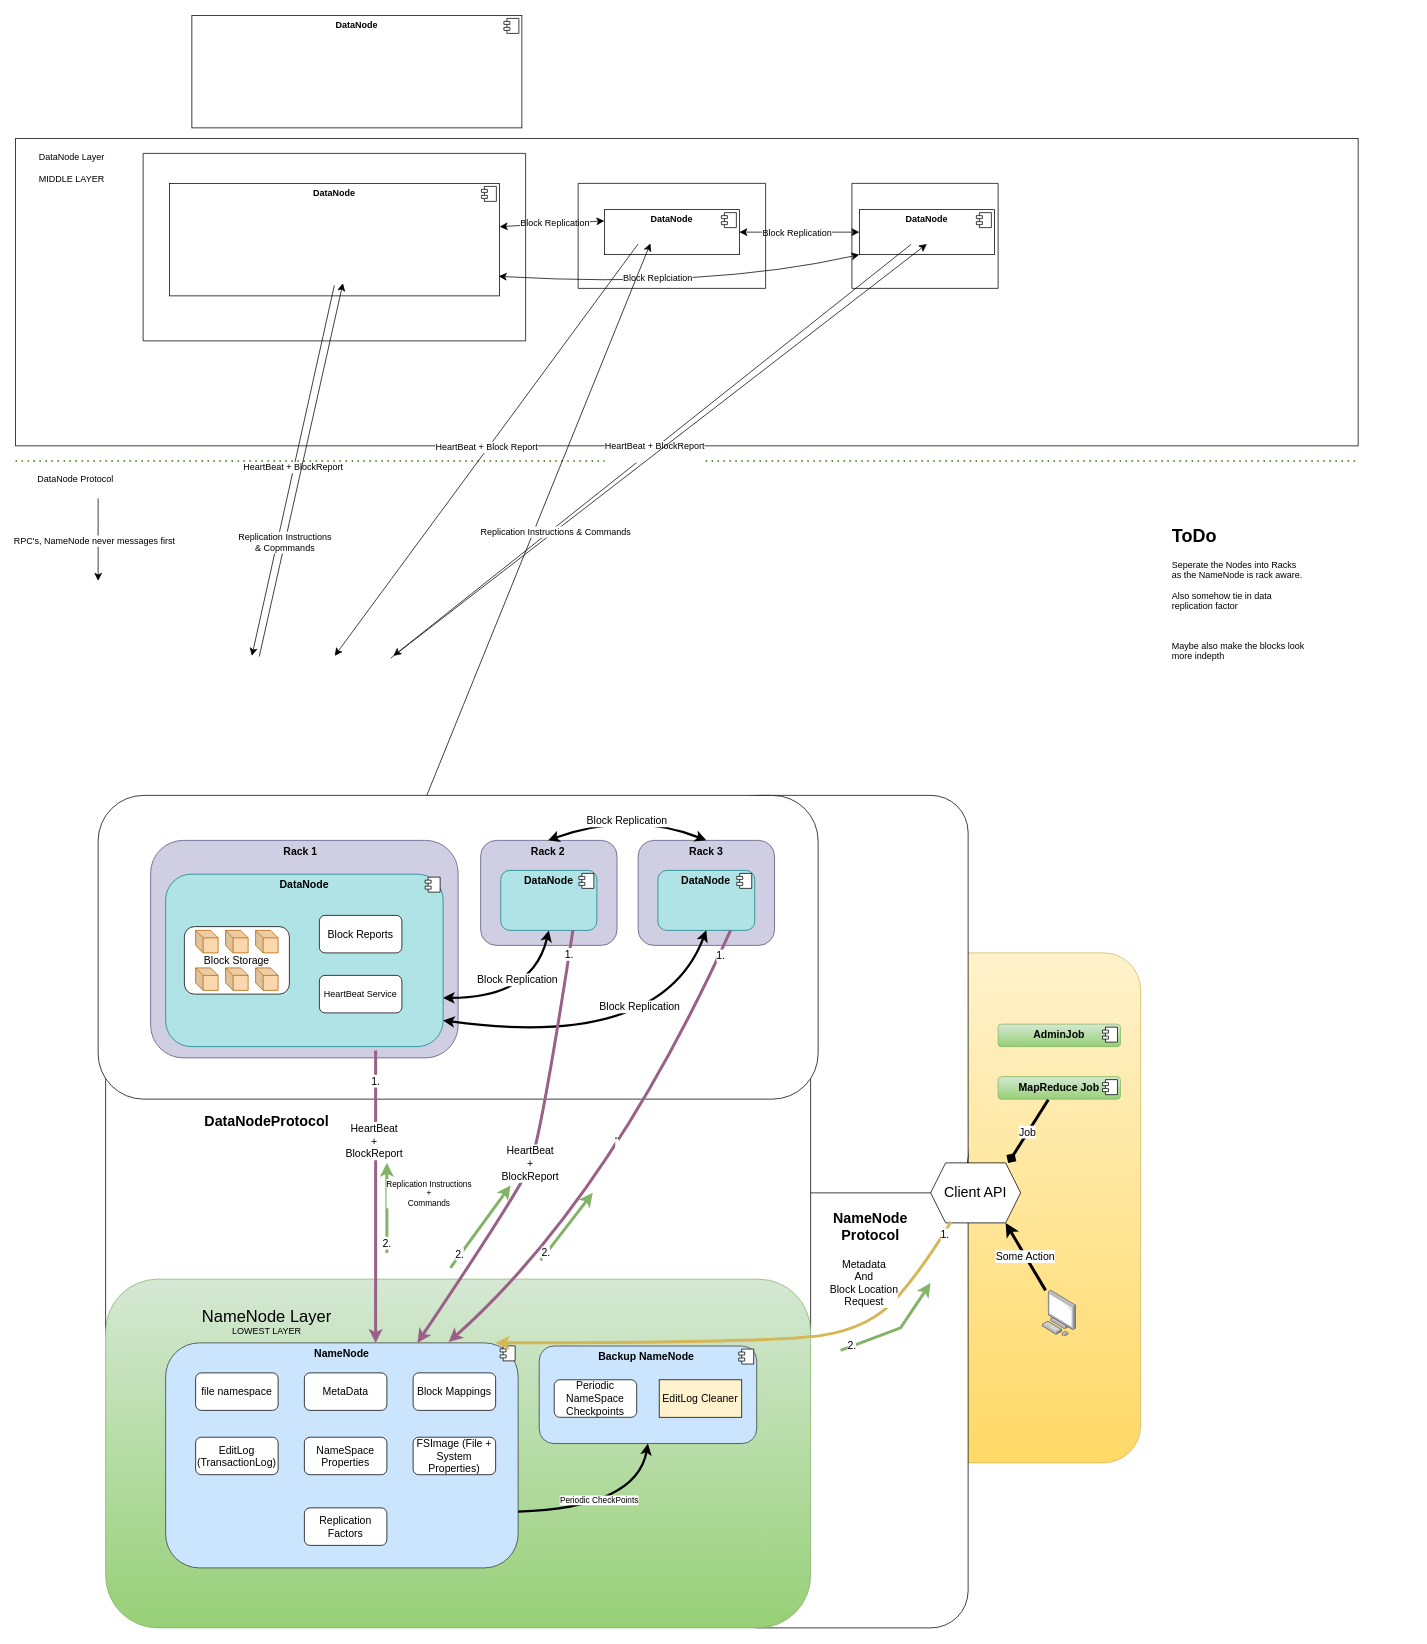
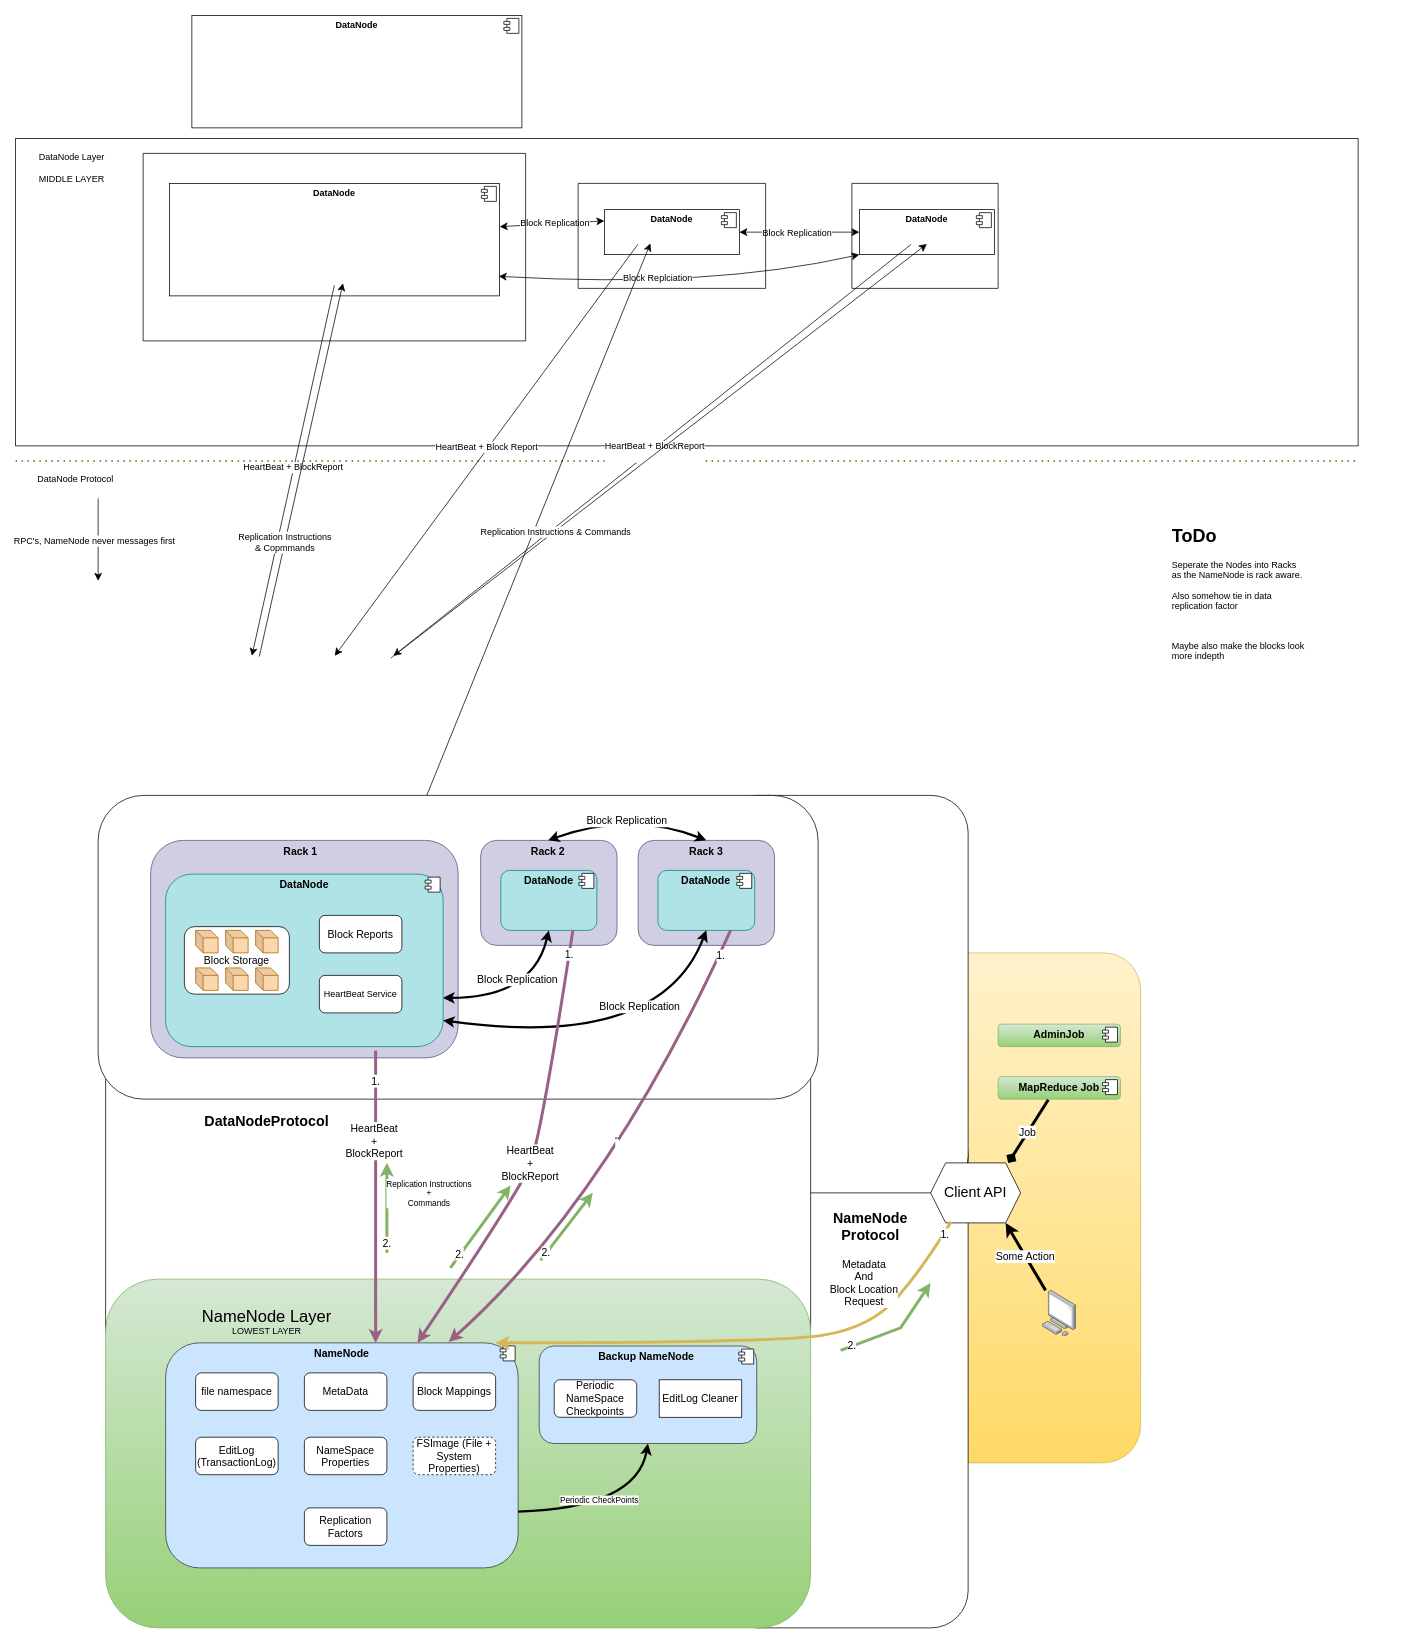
- <mxCell id="22" value="&lt;font style=&quot;font-size: 14px;&quot;&gt;EditLog Cleaner&lt;/font&gt;" style="html=1;whiteSpace=wrap;movable=0;resizable=0;rotatable=0;deletable=0;editable=0;locked=1;connectable=0;fillColor=#fff2cc;" parent="1" vertex="1"><mxGeometry x="878.12" y="1839.22" width="110" height="50" as="geometry" /></mxCell>
+ <mxCell id="22" value="&lt;font style=&quot;font-size: 14px;&quot;&gt;EditLog Cleaner&lt;/font&gt;" style="html=1;whiteSpace=wrap;movable=0;resizable=0;rotatable=0;deletable=0;editable=0;locked=1;connectable=0;" parent="1" vertex="1"><mxGeometry x="878.12" y="1839.22" width="110" height="50" as="geometry" /></mxCell>
- <mxCell id="13" value="&lt;font style=&quot;font-size: 14px;&quot;&gt;FSImage (File + System Properties)&lt;/font&gt;" style="html=1;whiteSpace=wrap;rounded=1;movable=0;resizable=0;rotatable=0;deletable=0;editable=0;locked=1;connectable=0;" parent="1" vertex="1"><mxGeometry x="550" y="1915.78" width="110" height="50" as="geometry" /></mxCell>
+ <mxCell id="13" value="&lt;font style=&quot;font-size: 14px;&quot;&gt;FSImage (File + System Properties)&lt;/font&gt;" style="html=1;whiteSpace=wrap;rounded=1;movable=0;resizable=0;rotatable=0;deletable=0;editable=0;locked=1;connectable=0;dashed=1;" parent="1" vertex="1"><mxGeometry x="550" y="1915.78" width="110" height="50" as="geometry" /></mxCell>
